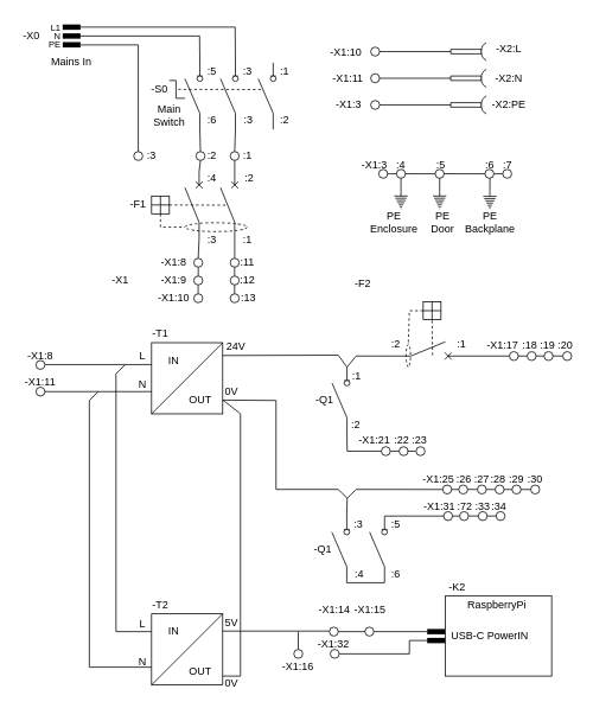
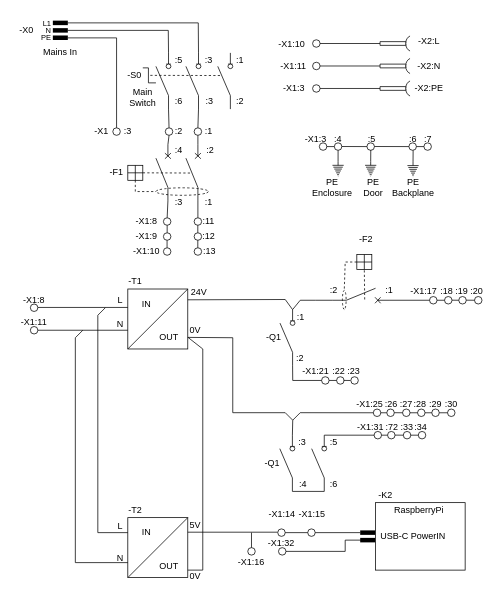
- <mxCell id="28" value="&lt;font face=&quot;Helvetica&quot;&gt;-X1&lt;/font&gt;" style="text;html=1;strokeColor=none;fillColor=none;align=center;verticalAlign=middle;whiteSpace=wrap;rounded=0;" parent="1" vertex="1"><mxGeometry x="120" y="300" width="30" height="30" as="geometry" /></mxCell>
+ <mxCell id="28" value="&lt;font face=&quot;Helvetica&quot;&gt;-X1&lt;/font&gt;" style="text;html=1;strokeColor=none;fillColor=none;align=center;verticalAlign=middle;whiteSpace=wrap;rounded=0;" parent="1" vertex="1"><mxGeometry x="120" y="160" width="30" height="30" as="geometry" /></mxCell>
- <mxCell id="227" value="-F2" style="text;html=1;strokeColor=none;fillColor=none;align=center;verticalAlign=middle;whiteSpace=wrap;rounded=0;" vertex="1" parent="1"><mxGeometry x="392.5" y="309" width="30" height="20" as="geometry" /></mxCell>
+ <mxCell id="227" value="-F2" style="text;html=1;strokeColor=none;fillColor=none;align=center;verticalAlign=middle;whiteSpace=wrap;rounded=0;" vertex="1" parent="1"><mxGeometry x="472.5" y="309" width="30" height="20" as="geometry" /></mxCell>
